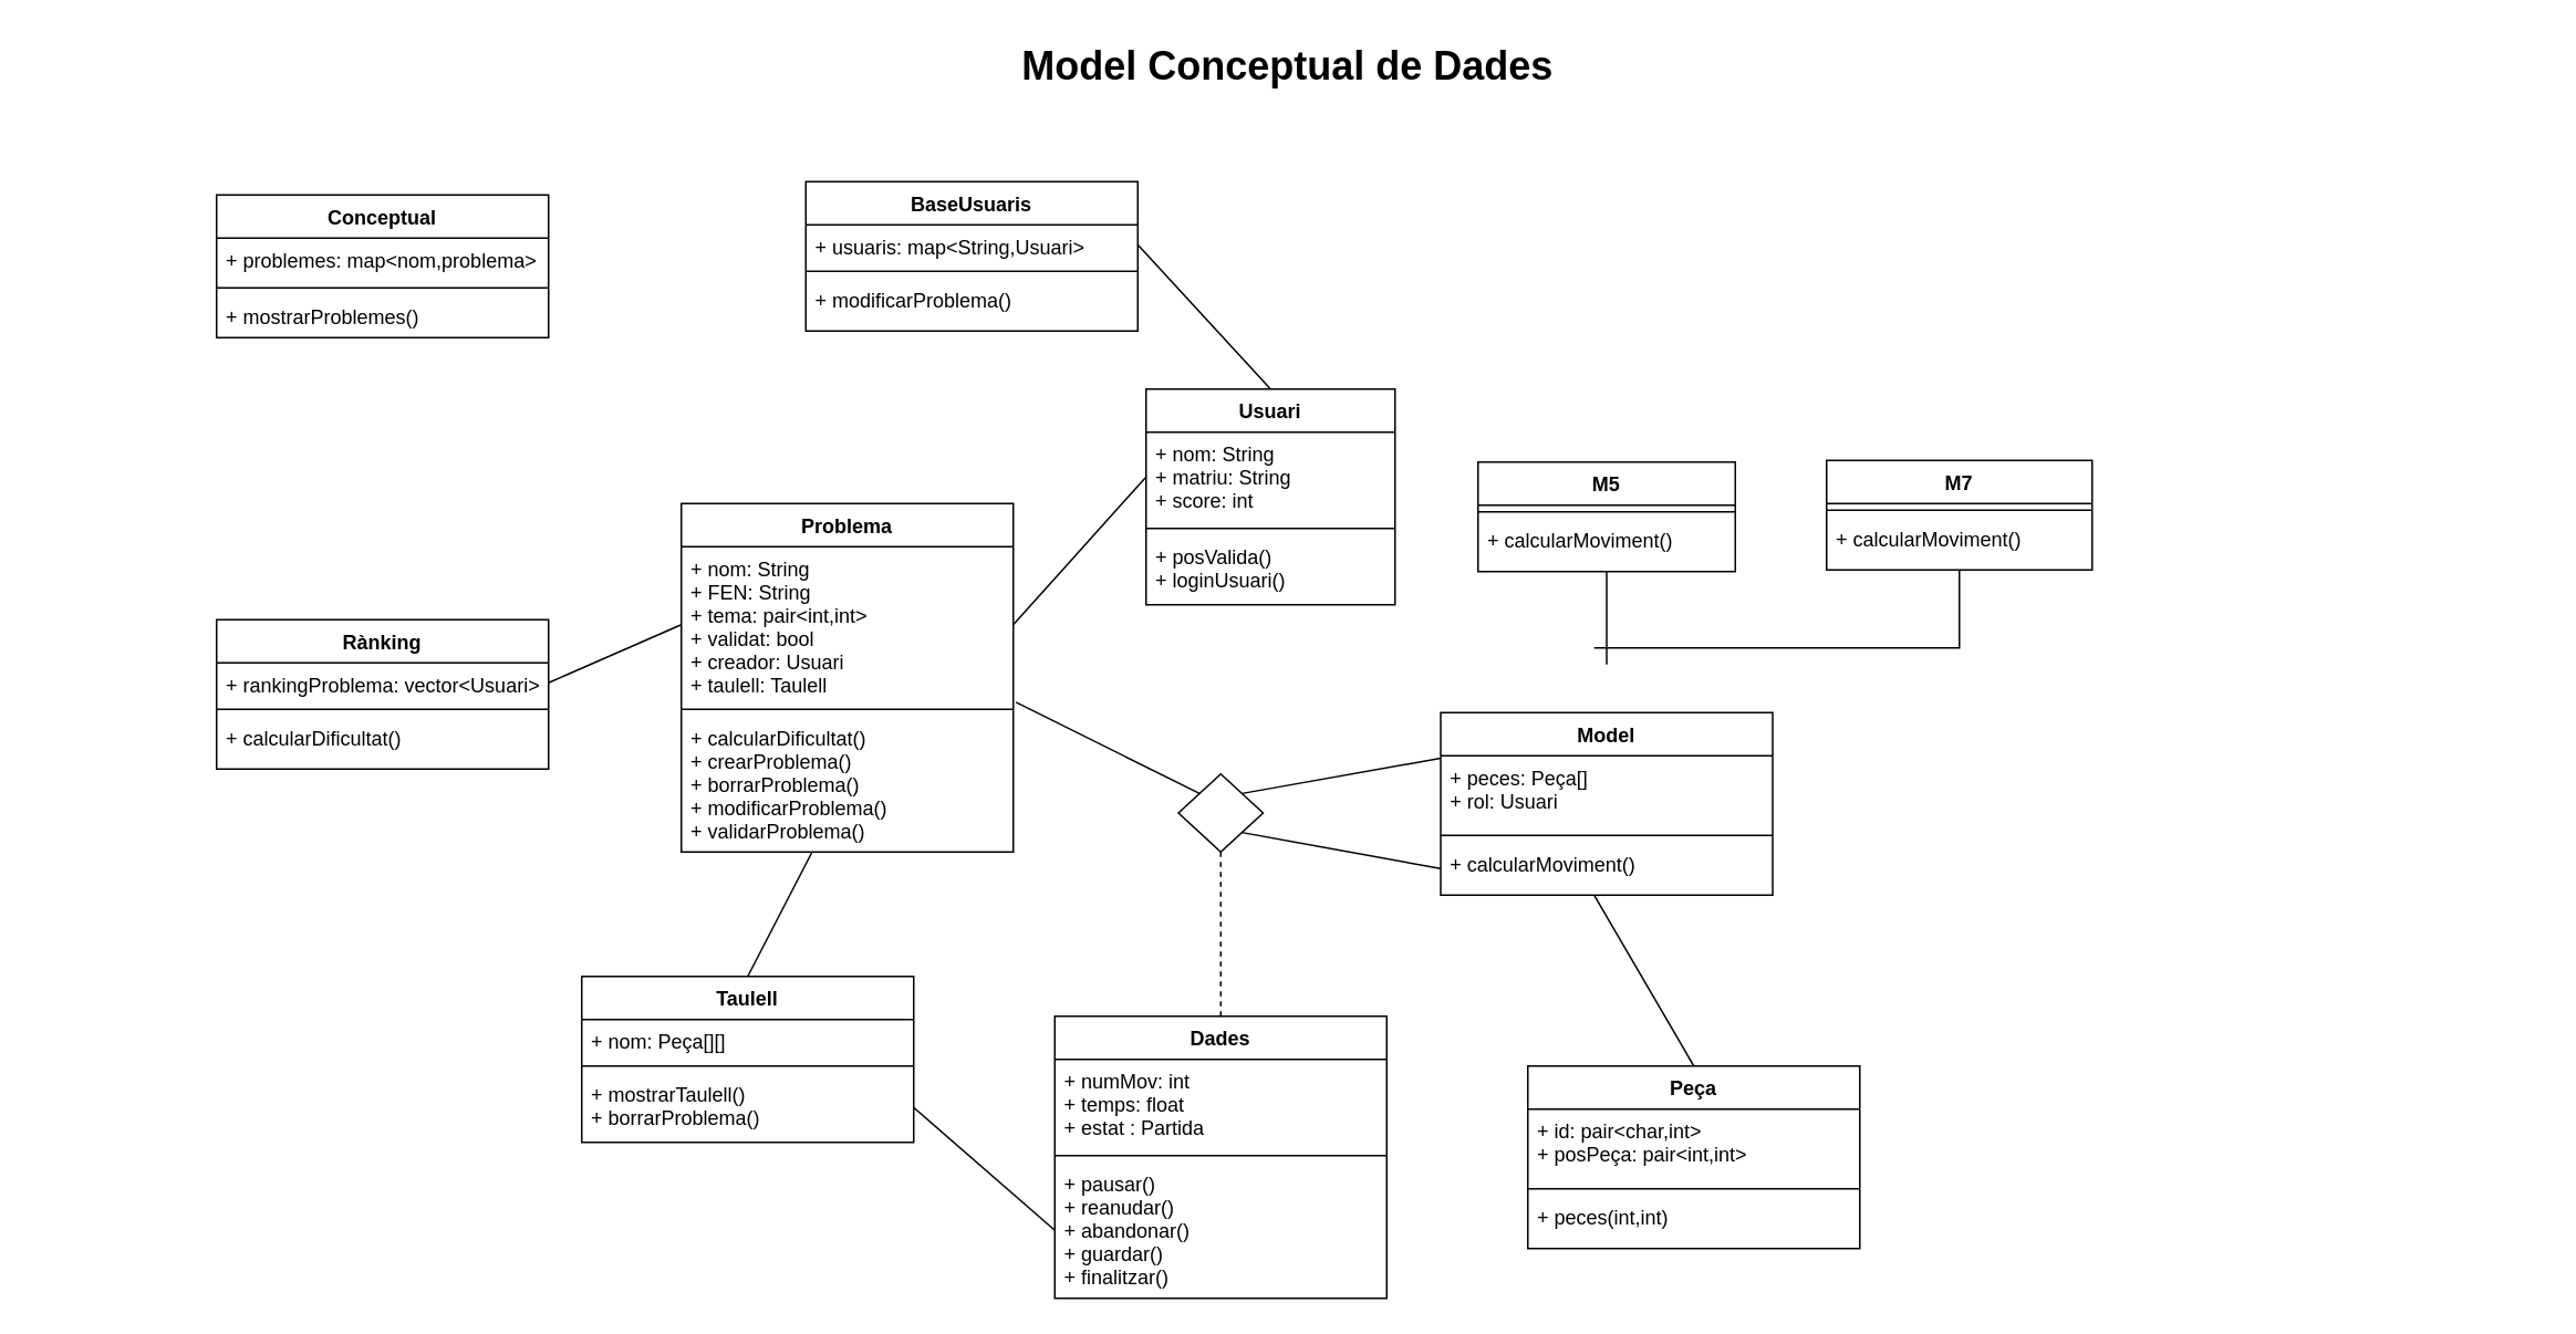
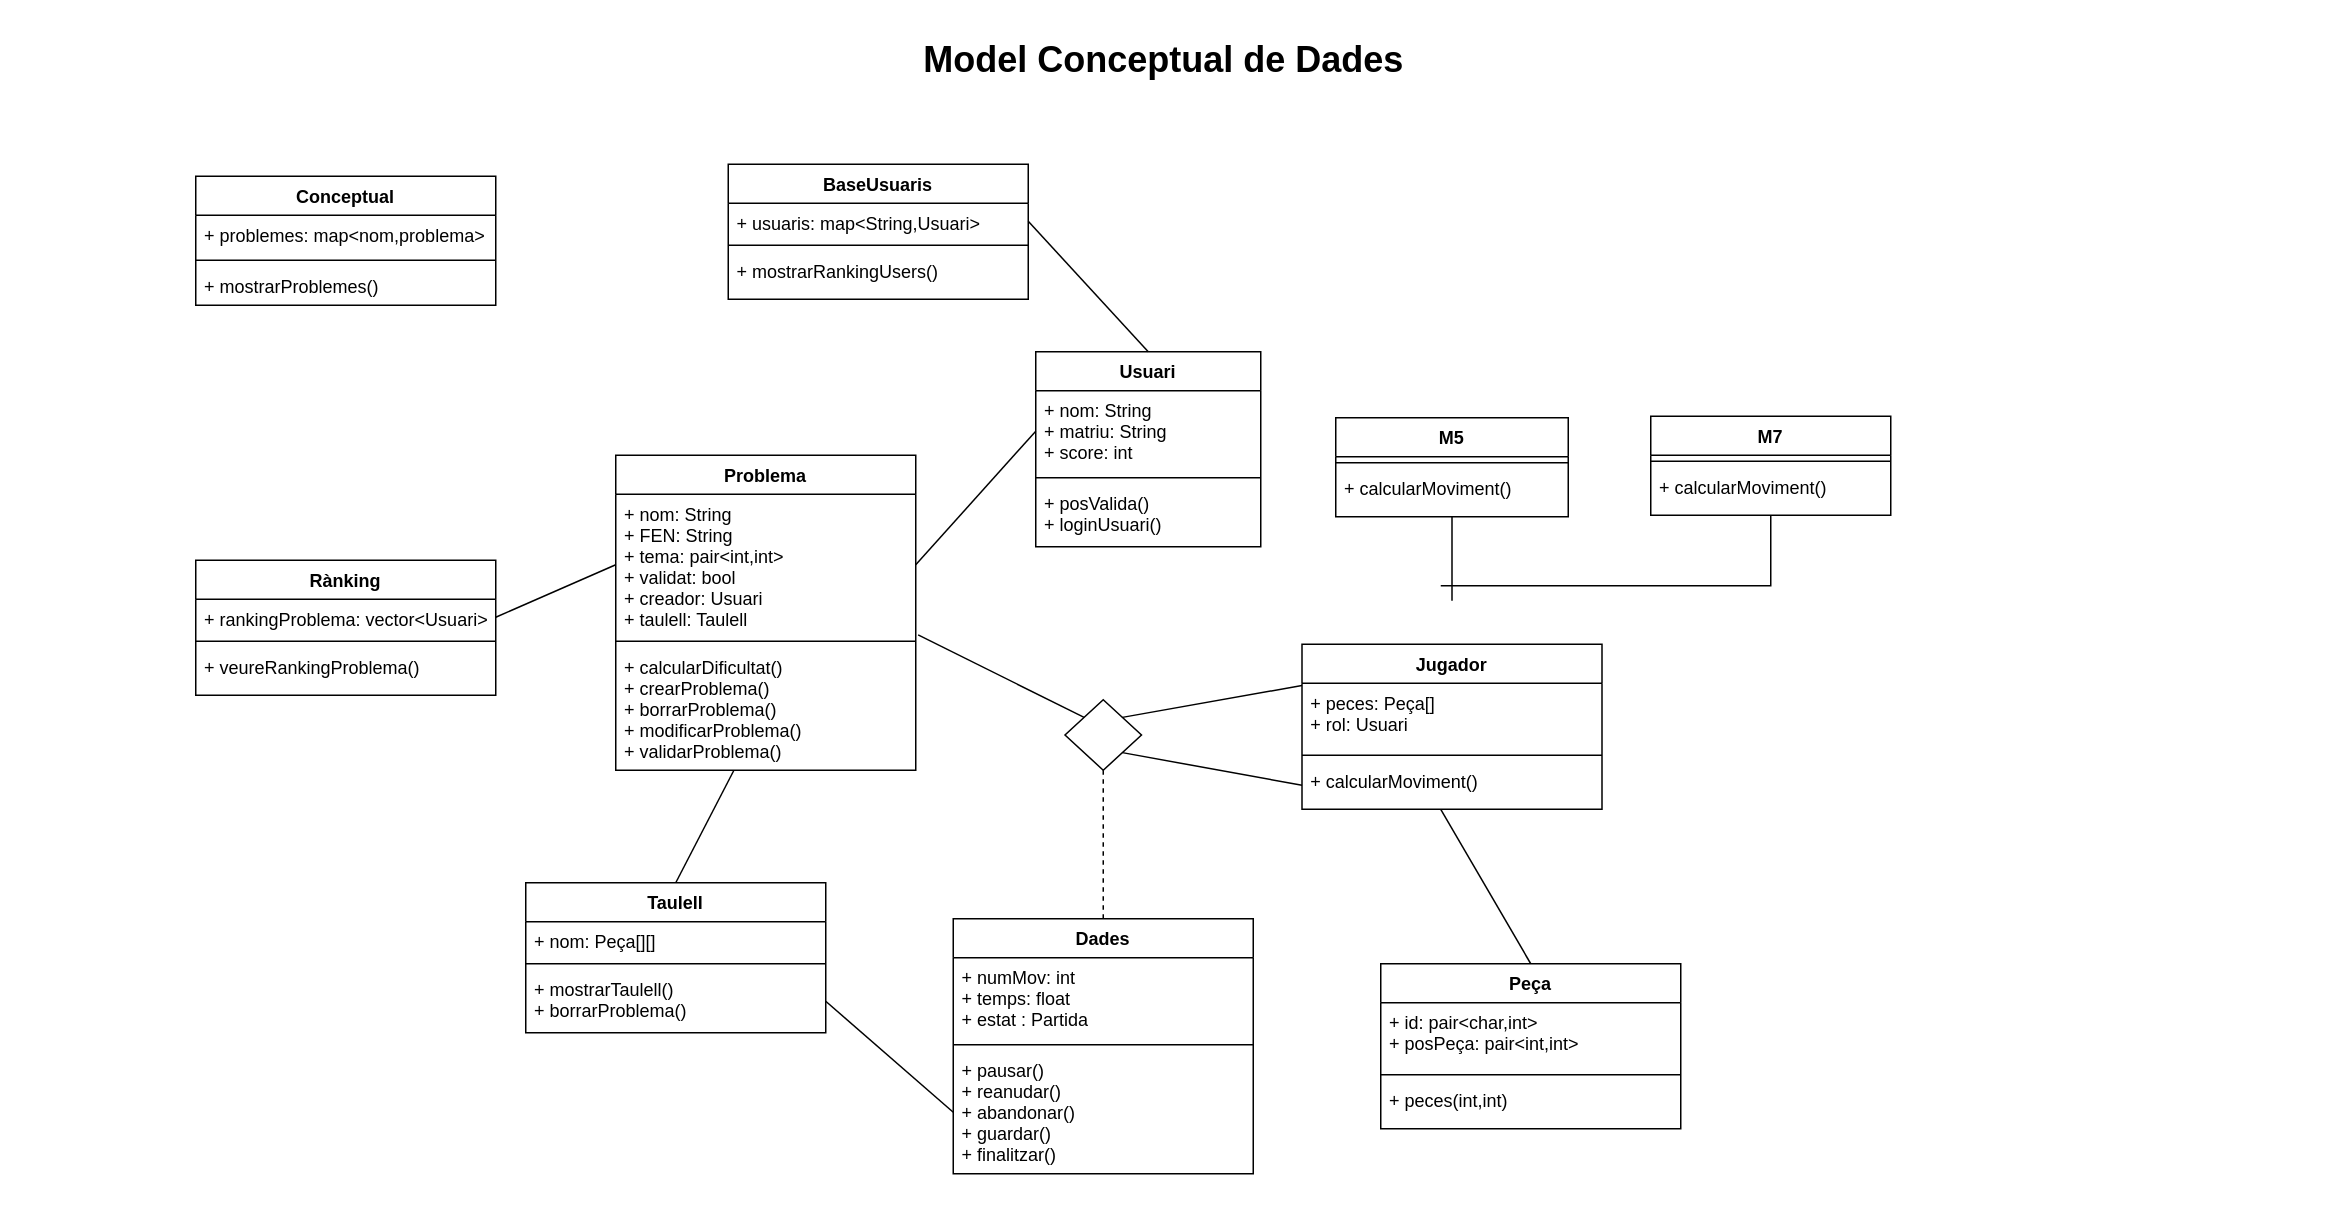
- <mxCell id="28" value="+ modificarProblema()" style="text;strokeColor=none;fillColor=none;align=left;verticalAlign=top;spacingLeft=4;spacingRight=4;overflow=hidden;rotatable=0;points=[[0,0.5],[1,0.5]];portConstraint=eastwest;" vertex="1" parent="25"><mxGeometry y="58" width="200" height="32" as="geometry" /></mxCell>
+ <mxCell id="28" value="+ mostrarRankingUsers()" style="text;strokeColor=none;fillColor=none;align=left;verticalAlign=top;spacingLeft=4;spacingRight=4;overflow=hidden;rotatable=0;points=[[0,0.5],[1,0.5]];portConstraint=eastwest;" vertex="1" parent="25"><mxGeometry y="58" width="200" height="32" as="geometry" /></mxCell>
- <mxCell id="34" value="Model" style="swimlane;fontStyle=1;align=center;verticalAlign=top;childLayout=stackLayout;horizontal=1;startSize=26;horizontalStack=0;resizeParent=1;resizeParentMax=0;resizeLast=0;collapsible=1;marginBottom=0;" vertex="1" parent="1"><mxGeometry x="867.5" y="429" width="200" height="110" as="geometry"><mxRectangle x="490" y="187" width="80" height="26" as="alternateBounds" /></mxGeometry></mxCell>
+ <mxCell id="34" value="Jugador" style="swimlane;fontStyle=1;align=center;verticalAlign=top;childLayout=stackLayout;horizontal=1;startSize=26;horizontalStack=0;resizeParent=1;resizeParentMax=0;resizeLast=0;collapsible=1;marginBottom=0;" vertex="1" parent="1"><mxGeometry x="867.5" y="429" width="200" height="110" as="geometry"><mxRectangle x="490" y="187" width="80" height="26" as="alternateBounds" /></mxGeometry></mxCell>
- <mxCell id="32" value="+ calcularDificultat()" style="text;strokeColor=none;fillColor=none;align=left;verticalAlign=top;spacingLeft=4;spacingRight=4;overflow=hidden;rotatable=0;points=[[0,0.5],[1,0.5]];portConstraint=eastwest;" vertex="1" parent="29"><mxGeometry y="58" width="200" height="32" as="geometry" /></mxCell>
+ <mxCell id="32" value="+ veureRankingProblema()" style="text;strokeColor=none;fillColor=none;align=left;verticalAlign=top;spacingLeft=4;spacingRight=4;overflow=hidden;rotatable=0;points=[[0,0.5],[1,0.5]];portConstraint=eastwest;" vertex="1" parent="29"><mxGeometry y="58" width="200" height="32" as="geometry" /></mxCell>
